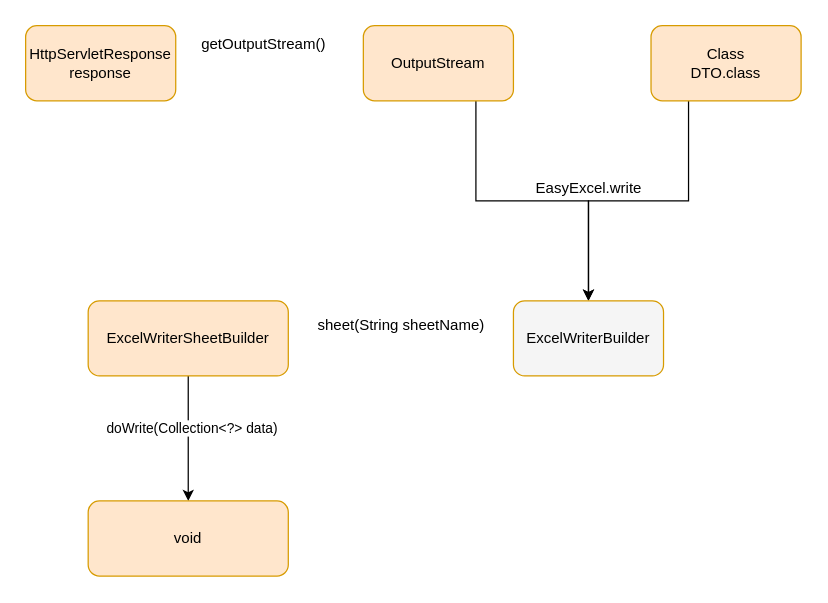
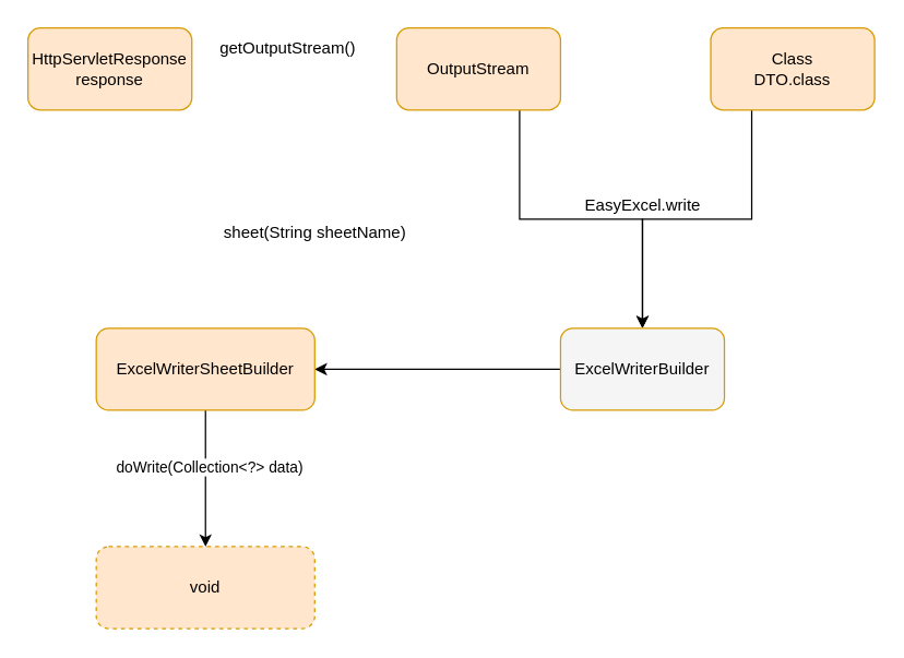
- <mxCell id="14" value="sheet(String sheetName)" style="text;html=1;align=center;verticalAlign=middle;resizable=0;points=[];autosize=1;strokeColor=none;fillColor=none;" vertex="1" parent="1"><mxGeometry x="240" y="245" width="160" height="30" as="geometry" /></mxCell>
+ <mxCell id="14" value="sheet(String sheetName)" style="text;html=1;align=center;verticalAlign=middle;resizable=0;points=[];autosize=1;strokeColor=none;fillColor=none;" vertex="1" parent="1"><mxGeometry x="150" y="155" width="160" height="30" as="geometry" /></mxCell>
+ <mxCell id="8" value="" style="edgeStyle=orthogonalEdgeStyle;rounded=0;orthogonalLoop=1;jettySize=auto;html=1;" edge="1" parent="1" source="9" target="13"><mxGeometry relative="1" as="geometry" /></mxCell>
- <mxCell id="15" value="void" style="rounded=1;whiteSpace=wrap;html=1;fillColor=#ffe6cc;strokeColor=#d79b00;" vertex="1" parent="1"><mxGeometry x="70" y="400" width="160" height="60" as="geometry" /></mxCell>
+ <mxCell id="15" value="void" style="rounded=1;whiteSpace=wrap;html=1;fillColor=#ffe6cc;strokeColor=#d79b00;dashed=1;" vertex="1" parent="1"><mxGeometry x="70" y="400" width="160" height="60" as="geometry" /></mxCell>
